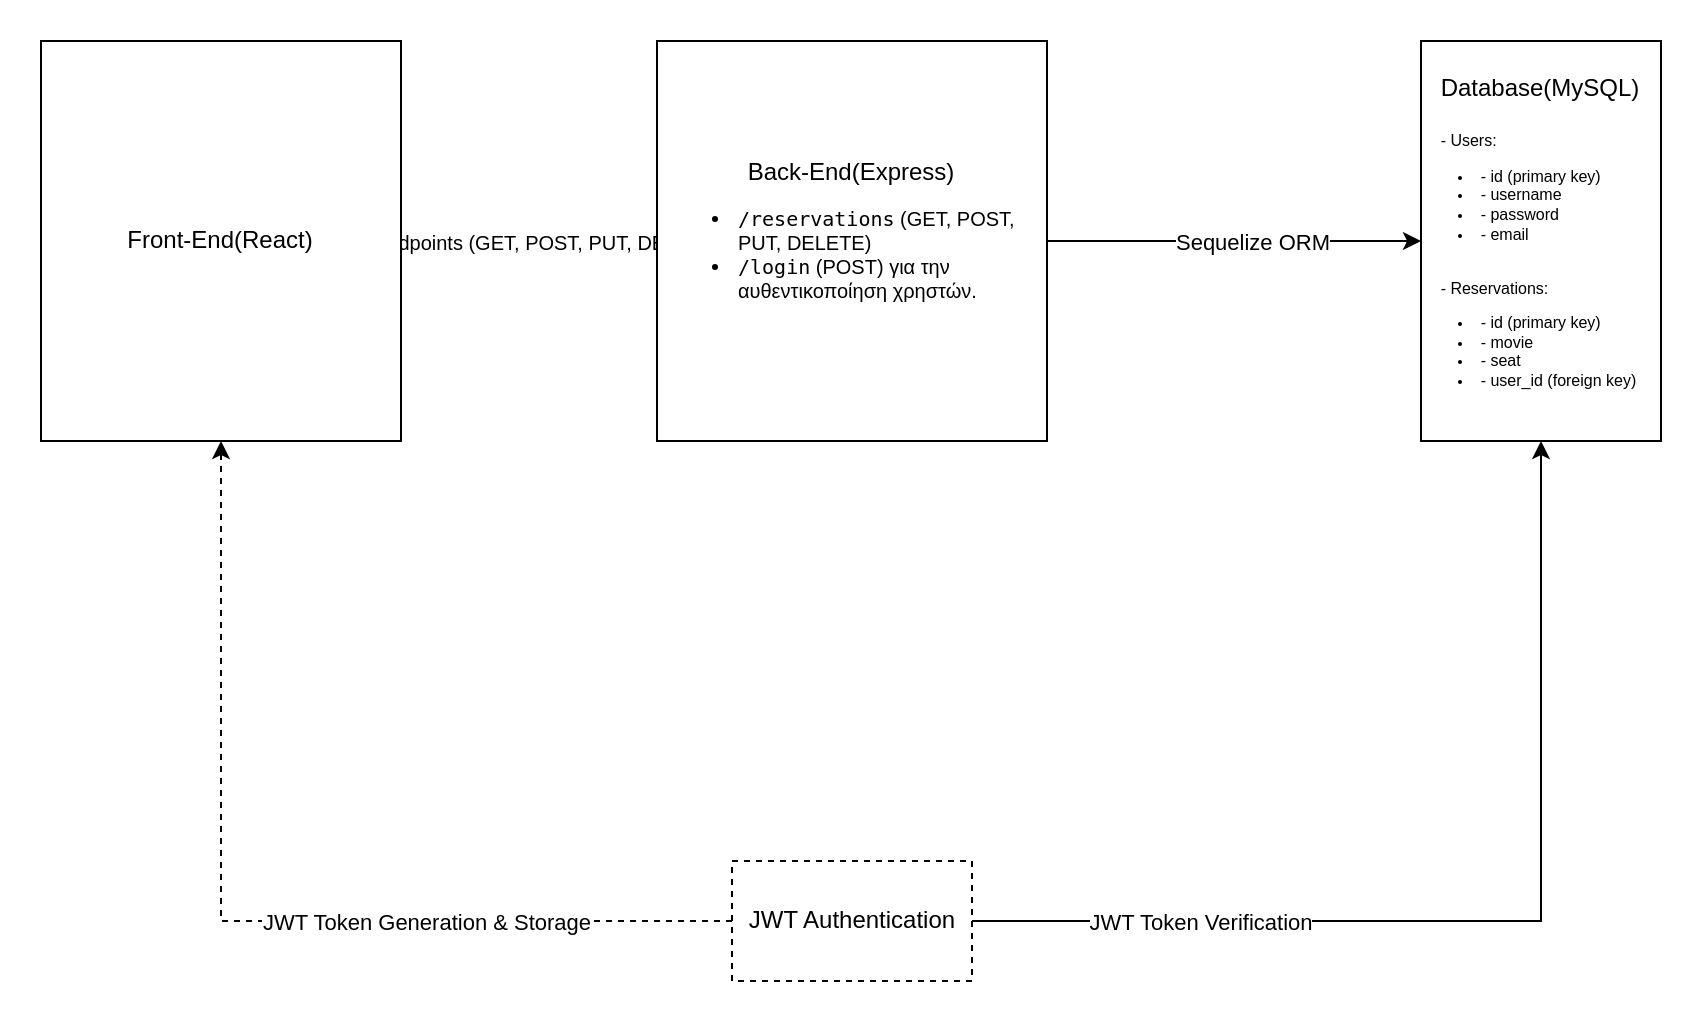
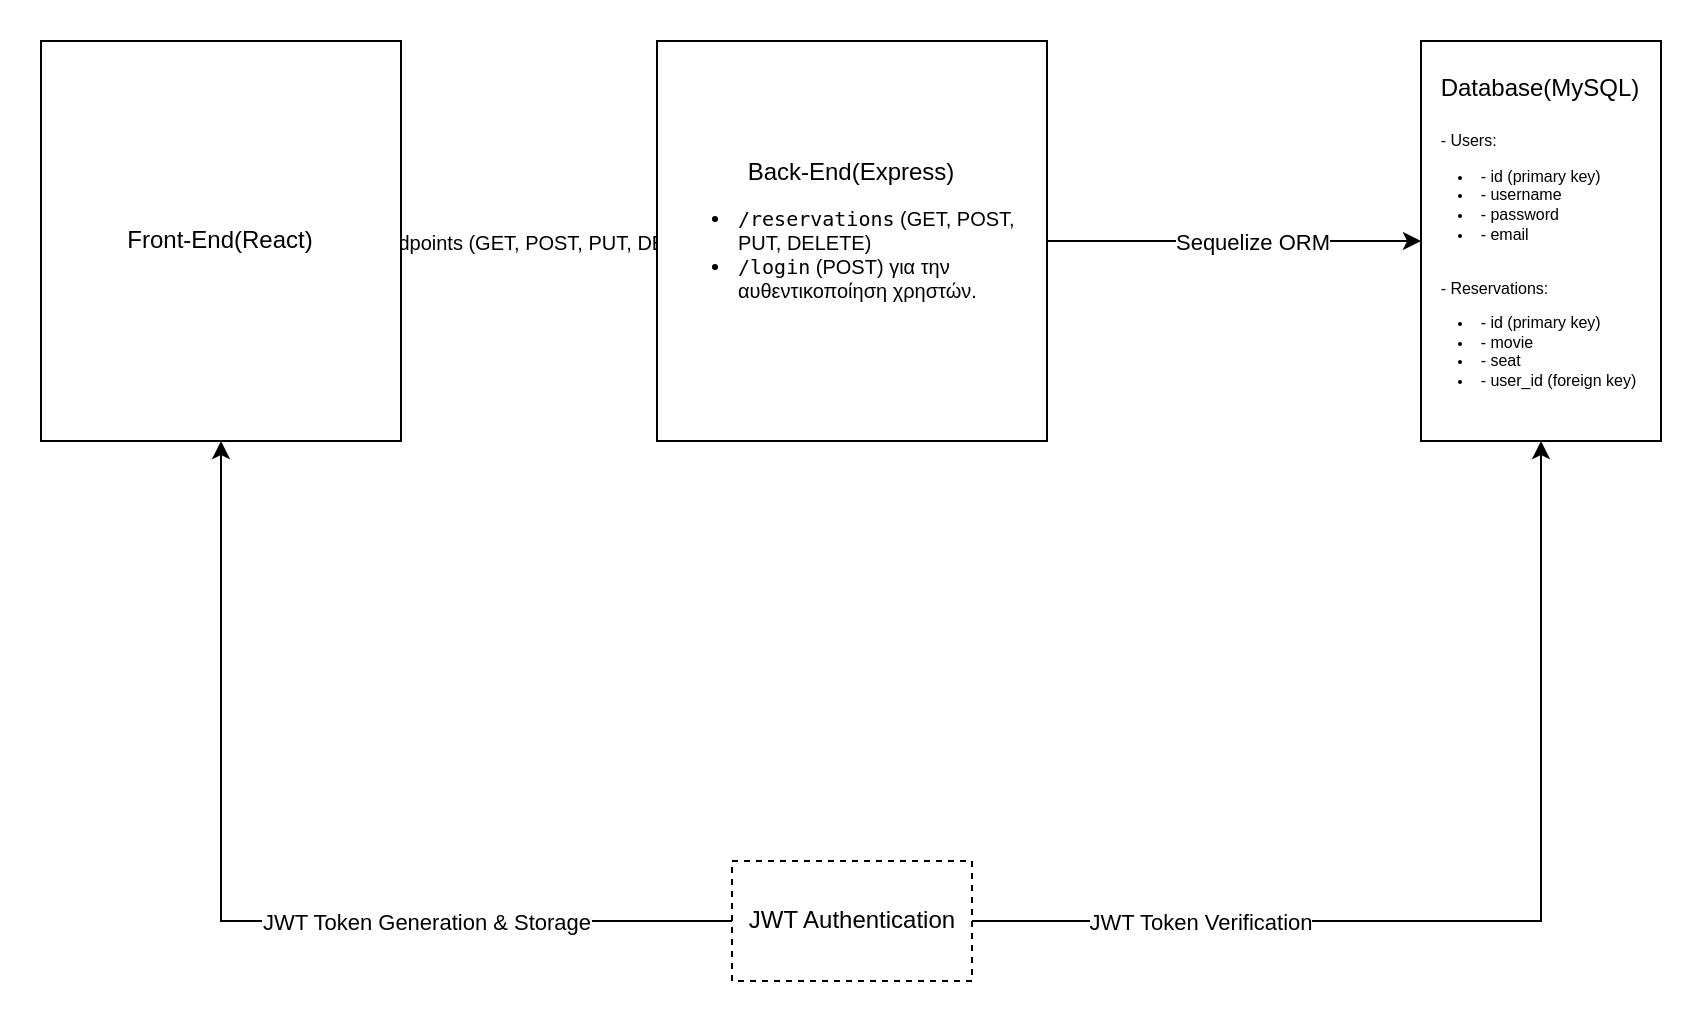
- <mxCell id="9" style="edgeStyle=orthogonalEdgeStyle;rounded=0;orthogonalLoop=1;jettySize=auto;html=1;entryX=0.5;entryY=1;entryDx=0;entryDy=0;dashed=1;" edge="1" parent="1" source="13" target="4"><mxGeometry relative="1" as="geometry" /></mxCell>
+ <mxCell id="9" style="edgeStyle=orthogonalEdgeStyle;rounded=0;orthogonalLoop=1;jettySize=auto;html=1;entryX=0.5;entryY=1;entryDx=0;entryDy=0;" edge="1" parent="1" source="13" target="4"><mxGeometry relative="1" as="geometry" /></mxCell>
